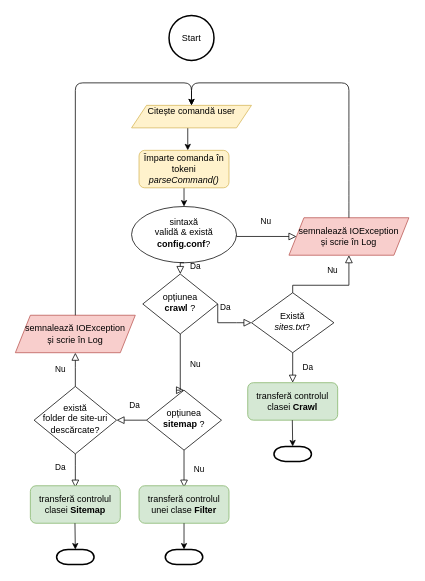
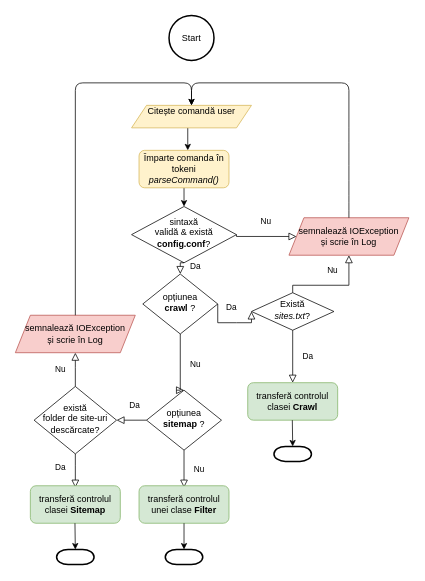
- <mxCell id="22" value="&lt;div&gt;sintaxă&lt;/div&gt;&lt;div&gt;validă &amp;amp; există &lt;b&gt;config.conf&lt;/b&gt;?&lt;/div&gt;" style="ellipse;whiteSpace=wrap;html=1;shadow=0;fontFamily=Helvetica;fontSize=12;align=center;strokeWidth=1;spacing=6;spacingTop=-4;" vertex="1" parent="1"><mxGeometry x="175" y="274.94" width="140" height="75.06" as="geometry" /></mxCell>
+ <mxCell id="22" value="&lt;div&gt;sintaxă&lt;/div&gt;&lt;div&gt;validă &amp;amp; există &lt;b&gt;config.conf&lt;/b&gt;?&lt;/div&gt;" style="rhombus;whiteSpace=wrap;html=1;shadow=0;fontFamily=Helvetica;fontSize=12;align=center;strokeWidth=1;spacing=6;spacingTop=-4;" vertex="1" parent="1"><mxGeometry x="175" y="274.94" width="140" height="75.06" as="geometry" /></mxCell>
- <mxCell id="4" value="&lt;div&gt;Există &lt;br&gt;&lt;/div&gt;&lt;div&gt;&lt;i&gt;sites.txt&lt;/i&gt;?&lt;br&gt;&lt;/div&gt;" style="rhombus;whiteSpace=wrap;html=1;shadow=0;fontFamily=Helvetica;fontSize=12;align=center;strokeWidth=1;spacing=6;spacingTop=-4;" vertex="1" parent="1"><mxGeometry x="335" y="390" width="110" height="80" as="geometry" /></mxCell>
+ <mxCell id="4" value="&lt;div&gt;Există &lt;br&gt;&lt;/div&gt;&lt;div&gt;&lt;i&gt;sites.txt&lt;/i&gt;?&lt;br&gt;&lt;/div&gt;" style="rhombus;whiteSpace=wrap;html=1;shadow=0;fontFamily=Helvetica;fontSize=12;align=center;strokeWidth=1;spacing=6;spacingTop=-4;" vertex="1" parent="1"><mxGeometry x="335" y="390" width="110" height="50" as="geometry" /></mxCell>
